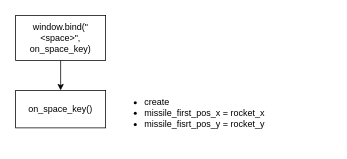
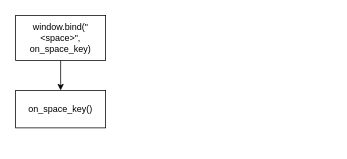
- <mxCell id="2" value="&lt;ul&gt;&lt;li&gt;create&lt;/li&gt;&lt;li&gt;missile_first_pos_x = rocket_x&lt;/li&gt;&lt;li&gt;missile_fisrt_pos_y = rocket_y&lt;/li&gt;&lt;/ul&gt;" style="text;html=1;strokeColor=none;fillColor=none;align=left;verticalAlign=middle;whiteSpace=wrap;rounded=0;" vertex="1" parent="1"><mxGeometry x="150" y="110" width="290" height="80" as="geometry" /></mxCell>
